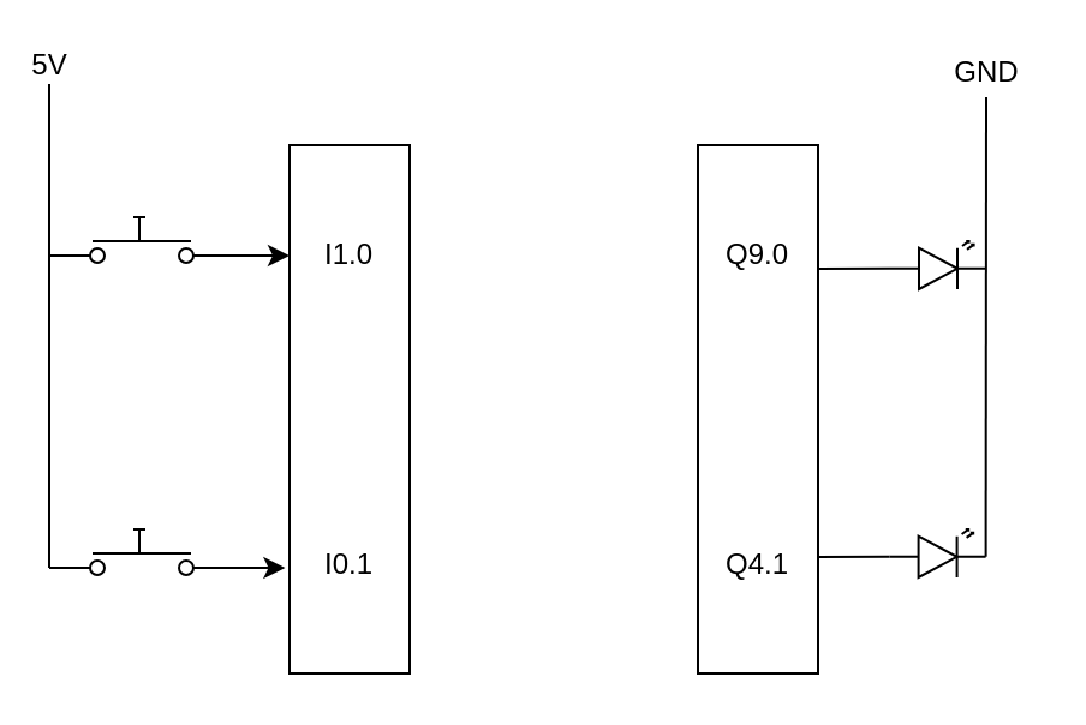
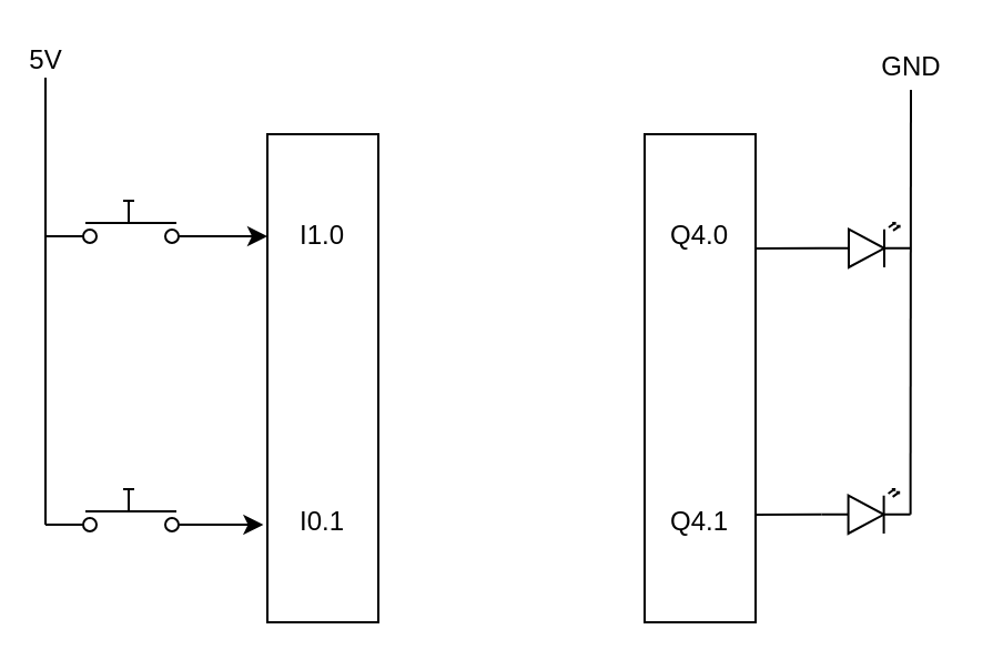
- <mxCell id="3" value="Q9.0&lt;br&gt;&lt;br&gt;&lt;br&gt;&lt;br&gt;&lt;br&gt;&lt;br&gt;&lt;br&gt;&lt;br&gt;&lt;br&gt;Q4.1" style="rounded=0;whiteSpace=wrap;html=1;" vertex="1" parent="1"><mxGeometry x="290" y="60" width="50" height="220" as="geometry" /></mxCell>
+ <mxCell id="3" value="Q4.0&lt;br&gt;&lt;br&gt;&lt;br&gt;&lt;br&gt;&lt;br&gt;&lt;br&gt;&lt;br&gt;&lt;br&gt;&lt;br&gt;Q4.1" style="rounded=0;whiteSpace=wrap;html=1;" vertex="1" parent="1"><mxGeometry x="290" y="60" width="50" height="220" as="geometry" /></mxCell>
